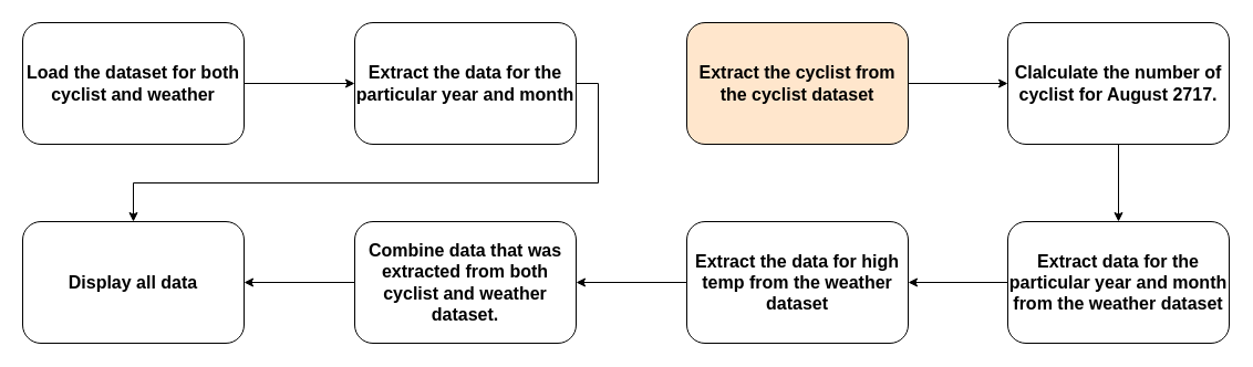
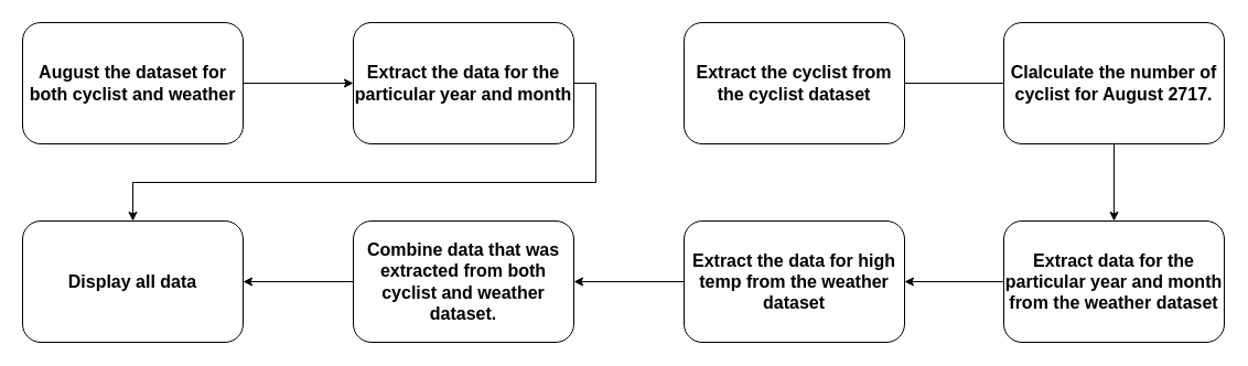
- <mxCell id="3" value="&lt;font style=&quot;font-size: 16px&quot;&gt;&lt;b&gt;Load the dataset for both cyclist and weather&lt;/b&gt;&lt;/font&gt;" style="rounded=1;whiteSpace=wrap;html=1;" parent="1" vertex="1"><mxGeometry x="20" y="20" width="200" height="110" as="geometry" /></mxCell>
+ <mxCell id="3" value="&lt;font style=&quot;font-size: 16px&quot;&gt;&lt;b&gt;August the dataset for both cyclist and weather&lt;/b&gt;&lt;/font&gt;" style="rounded=1;whiteSpace=wrap;html=1;" parent="1" vertex="1"><mxGeometry x="20" y="20" width="200" height="110" as="geometry" /></mxCell>
- <mxCell id="5" value="&lt;font style=&quot;font-size: 16px&quot;&gt;&lt;b&gt;Extract the cyclist from the cyclist dataset&lt;/b&gt;&lt;/font&gt;" style="rounded=1;whiteSpace=wrap;html=1;fillColor=#ffe6cc;" parent="1" vertex="1"><mxGeometry x="620" y="20" width="200" height="110" as="geometry" /></mxCell>
+ <mxCell id="5" value="&lt;font style=&quot;font-size: 16px&quot;&gt;&lt;b&gt;Extract the cyclist from the cyclist dataset&lt;/b&gt;&lt;/font&gt;" style="rounded=1;whiteSpace=wrap;html=1;" parent="1" vertex="1"><mxGeometry x="620" y="20" width="200" height="110" as="geometry" /></mxCell>
- <mxCell id="4" style="edgeStyle=orthogonalEdgeStyle;rounded=0;orthogonalLoop=1;jettySize=auto;html=1;exitX=1;exitY=0.5;exitDx=0;exitDy=0;entryX=0;entryY=0.5;entryDx=0;entryDy=0;" edge="1" parent="1" source="5" target="14"><mxGeometry relative="1" as="geometry" /></mxCell>
+ <mxCell id="4" style="edgeStyle=orthogonalEdgeStyle;rounded=0;orthogonalLoop=1;jettySize=auto;html=1;exitX=1;exitY=0.5;exitDx=0;exitDy=0;entryX=0;entryY=0.5;entryDx=0;entryDy=0;endArrow=none;" edge="1" parent="1" source="5" target="14"><mxGeometry relative="1" as="geometry" /></mxCell>
